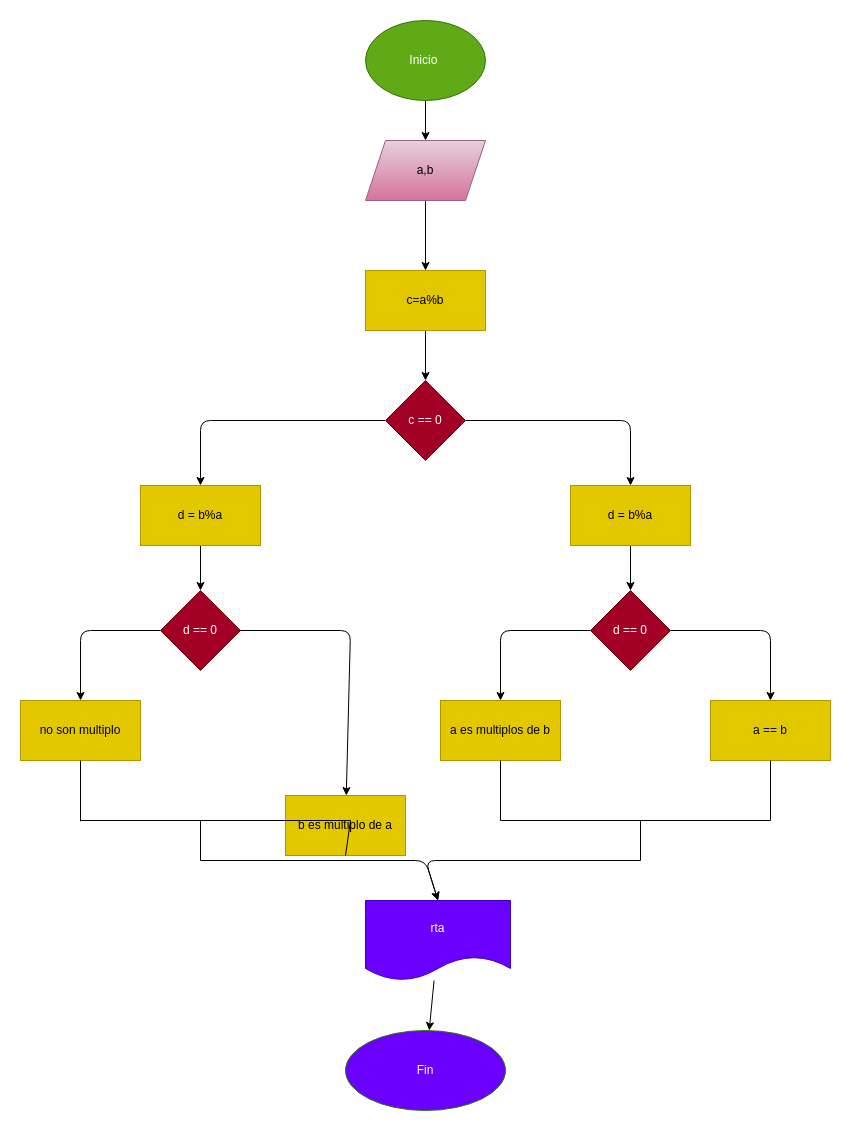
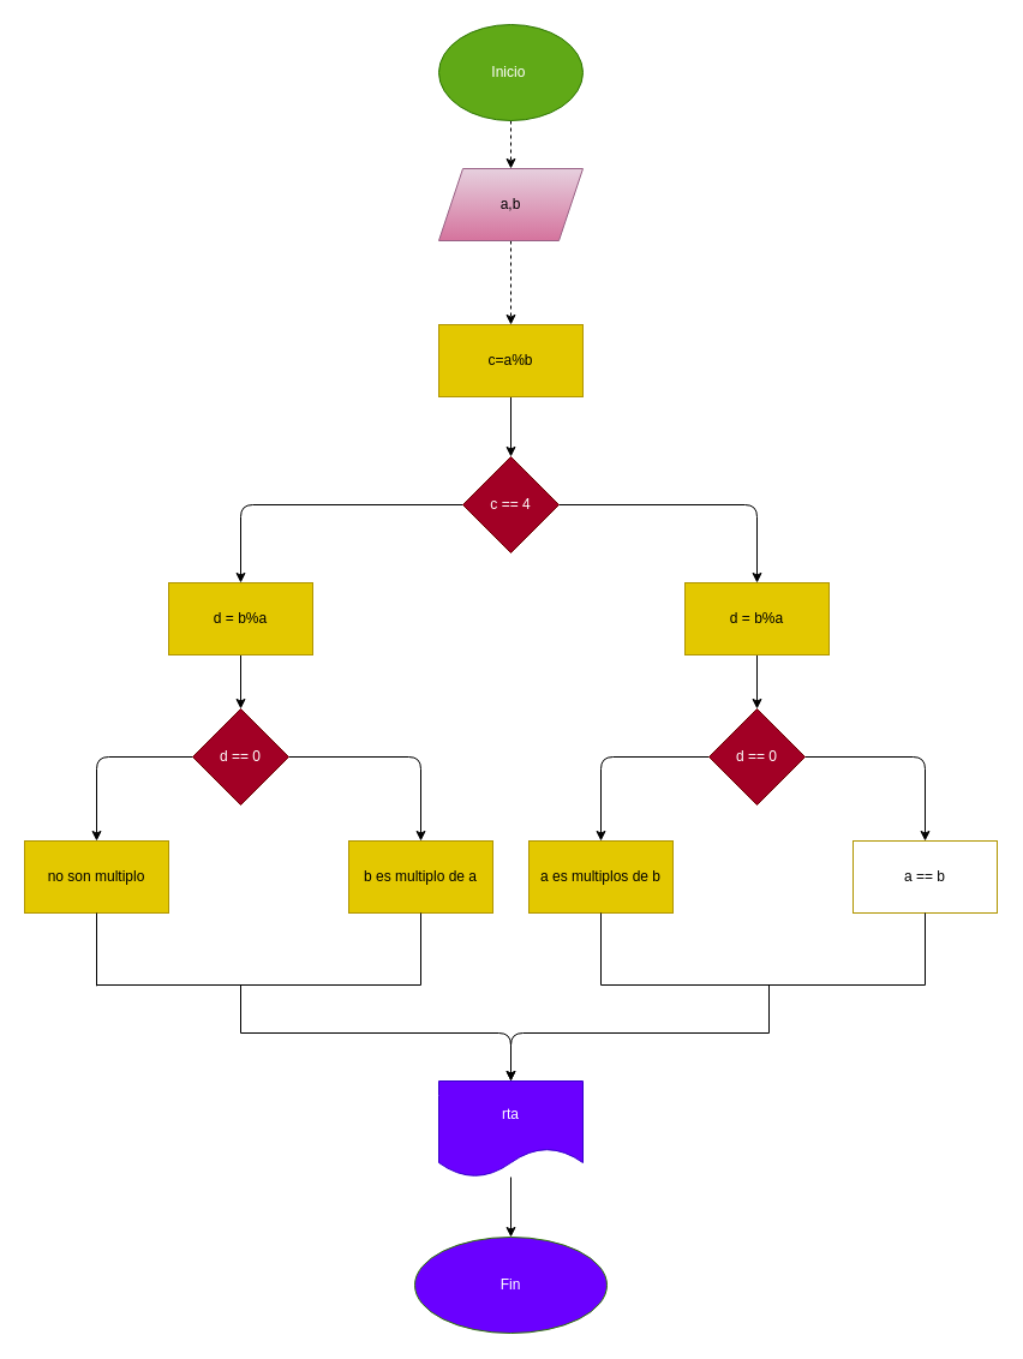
- <mxCell id="2" value="" style="edgeStyle=none;html=1;" edge="1" parent="1" source="3" target="5"><mxGeometry relative="1" as="geometry" /></mxCell>
+ <mxCell id="2" value="" style="edgeStyle=none;html=1;dashed=1;" edge="1" parent="1" source="3" target="5"><mxGeometry relative="1" as="geometry" /></mxCell>
- <mxCell id="4" value="" style="edgeStyle=none;html=1;" edge="1" parent="1" source="5" target="7"><mxGeometry relative="1" as="geometry" /></mxCell>
+ <mxCell id="4" value="" style="edgeStyle=none;html=1;dashed=1;" edge="1" parent="1" source="5" target="7"><mxGeometry relative="1" as="geometry" /></mxCell>
- <mxCell id="10" value="c == 0" style="rhombus;whiteSpace=wrap;html=1;fillColor=#a20025;fontColor=#ffffff;strokeColor=#6F0000;" vertex="1" parent="1"><mxGeometry x="385" y="380" width="80" height="80" as="geometry" /></mxCell>
+ <mxCell id="10" value="c == 4" style="rhombus;whiteSpace=wrap;html=1;fillColor=#a20025;fontColor=#ffffff;strokeColor=#6F0000;" vertex="1" parent="1"><mxGeometry x="385" y="380" width="80" height="80" as="geometry" /></mxCell>
- <mxCell id="18" value="a == b" style="whiteSpace=wrap;html=1;fillColor=#e3c800;fontColor=#000000;strokeColor=#B09500;" vertex="1" parent="1"><mxGeometry x="710" y="700" width="120" height="60" as="geometry" /></mxCell>
+ <mxCell id="18" value="a == b" style="whiteSpace=wrap;html=1;fillColor=#ffffff;fontColor=#000000;strokeColor=#B09500;" vertex="1" parent="1"><mxGeometry x="710" y="700" width="120" height="60" as="geometry" /></mxCell>
- <mxCell id="23" value="b es multiplo de a" style="whiteSpace=wrap;html=1;fillColor=#e3c800;fontColor=#000000;strokeColor=#B09500;" vertex="1" parent="1"><mxGeometry x="285" y="795" width="120" height="60" as="geometry" /></mxCell>
+ <mxCell id="23" value="b es multiplo de a" style="whiteSpace=wrap;html=1;fillColor=#e3c800;fontColor=#000000;strokeColor=#B09500;" vertex="1" parent="1"><mxGeometry x="290" y="700" width="120" height="60" as="geometry" /></mxCell>
- <mxCell id="26" value="rta" style="shape=document;whiteSpace=wrap;html=1;boundedLbl=1;fillColor=#6a00ff;fontColor=#ffffff;strokeColor=#3700CC;" vertex="1" parent="1"><mxGeometry x="365" y="900" width="145" height="80" as="geometry" /></mxCell>
+ <mxCell id="26" value="rta" style="shape=document;whiteSpace=wrap;html=1;boundedLbl=1;fillColor=#6a00ff;fontColor=#ffffff;strokeColor=#3700CC;" vertex="1" parent="1"><mxGeometry x="365" y="900" width="120" height="80" as="geometry" /></mxCell>
